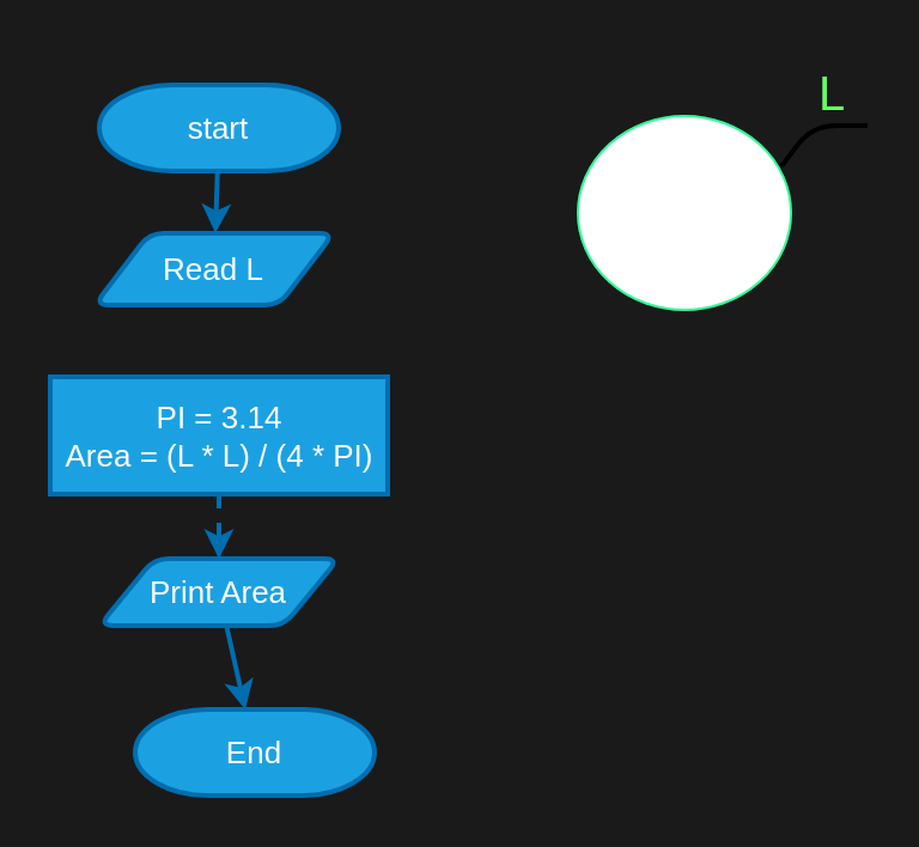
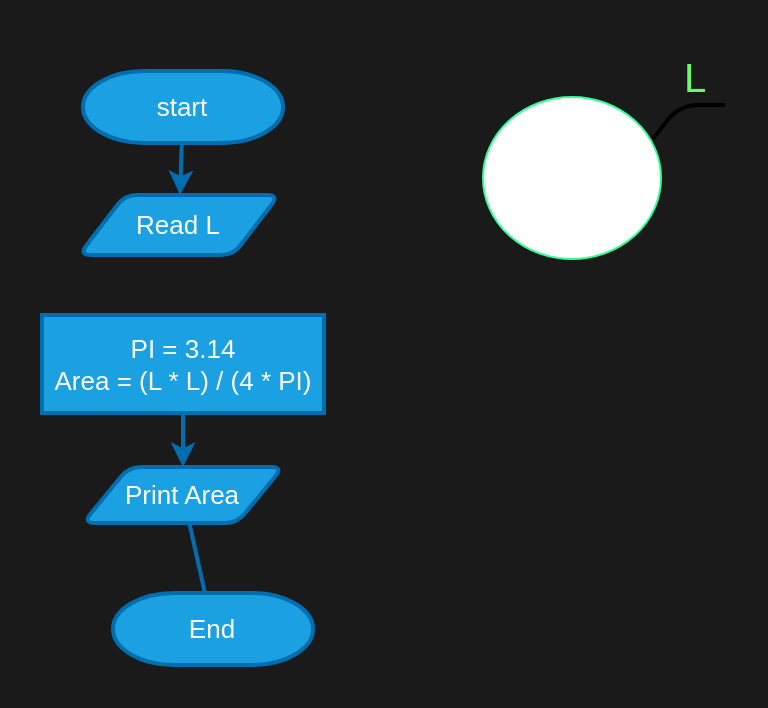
- <mxCell id="5" value="" style="edgeStyle=none;html=1;strokeWidth=2;fontSize=20;fontColor=#66FF66;fillColor=#1ba1e2;strokeColor=#006EAF;dashed=1;" edge="1" parent="1" source="6" target="11"><mxGeometry relative="1" as="geometry" /></mxCell>
+ <mxCell id="5" value="" style="edgeStyle=none;html=1;strokeWidth=2;fontSize=20;fontColor=#66FF66;fillColor=#1ba1e2;strokeColor=#006EAF;" edge="1" parent="1" source="6" target="11"><mxGeometry relative="1" as="geometry" /></mxCell>
- <mxCell id="10" value="" style="edgeStyle=none;html=1;strokeWidth=2;fontSize=20;fontColor=#66FF66;fillColor=#1ba1e2;strokeColor=#006EAF;" edge="1" parent="1" source="11" target="12"><mxGeometry relative="1" as="geometry" /></mxCell>
+ <mxCell id="10" value="" style="edgeStyle=none;html=1;strokeWidth=2;fontSize=20;fontColor=#66FF66;fillColor=#1ba1e2;strokeColor=#006EAF;endArrow=none;" edge="1" parent="1" source="11" target="12"><mxGeometry relative="1" as="geometry" /></mxCell>
